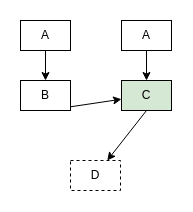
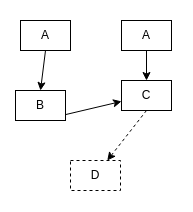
- <mxCell id="7" value="B" style="rounded=0;whiteSpace=wrap;html=1;" vertex="1" parent="1"><mxGeometry x="20" y="80" width="50" height="30" as="geometry" /></mxCell>
+ <mxCell id="7" value="B" style="rounded=0;whiteSpace=wrap;html=1;" vertex="1" parent="1"><mxGeometry x="15" y="90" width="50" height="30" as="geometry" /></mxCell>
- <mxCell id="9" value="C" style="rounded=0;whiteSpace=wrap;html=1;fillColor=#d5e8d4;" vertex="1" parent="1"><mxGeometry x="121" y="80" width="50" height="30" as="geometry" /></mxCell>
+ <mxCell id="9" value="C" style="rounded=0;whiteSpace=wrap;html=1;" vertex="1" parent="1"><mxGeometry x="121" y="80" width="50" height="30" as="geometry" /></mxCell>
- <mxCell id="8" style="edgeStyle=none;html=1;exitX=0.5;exitY=1;exitDx=0;exitDy=0;" edge="1" parent="1" source="9" target="10"><mxGeometry relative="1" as="geometry" /></mxCell>
+ <mxCell id="8" style="edgeStyle=none;html=1;exitX=0.5;exitY=1;exitDx=0;exitDy=0;dashed=1;" edge="1" parent="1" source="9" target="10"><mxGeometry relative="1" as="geometry" /></mxCell>
